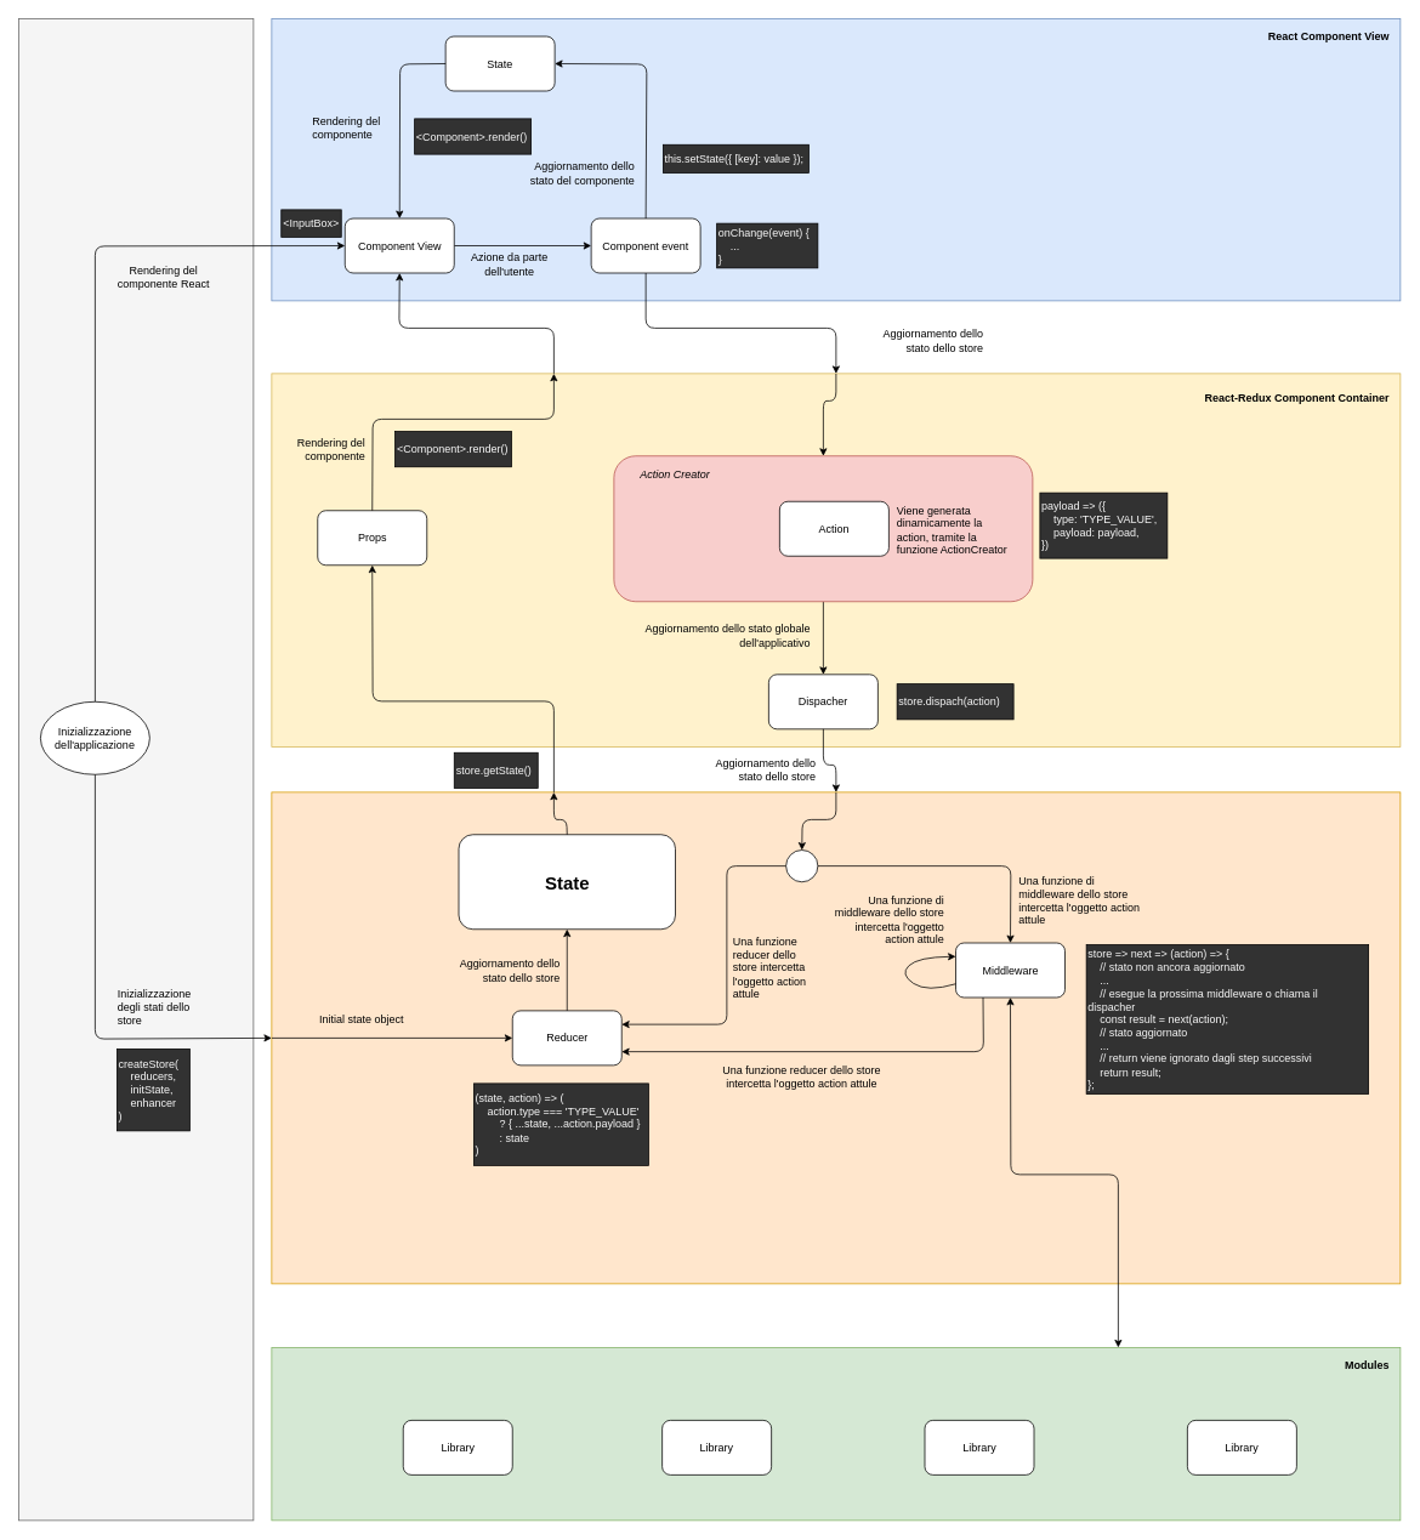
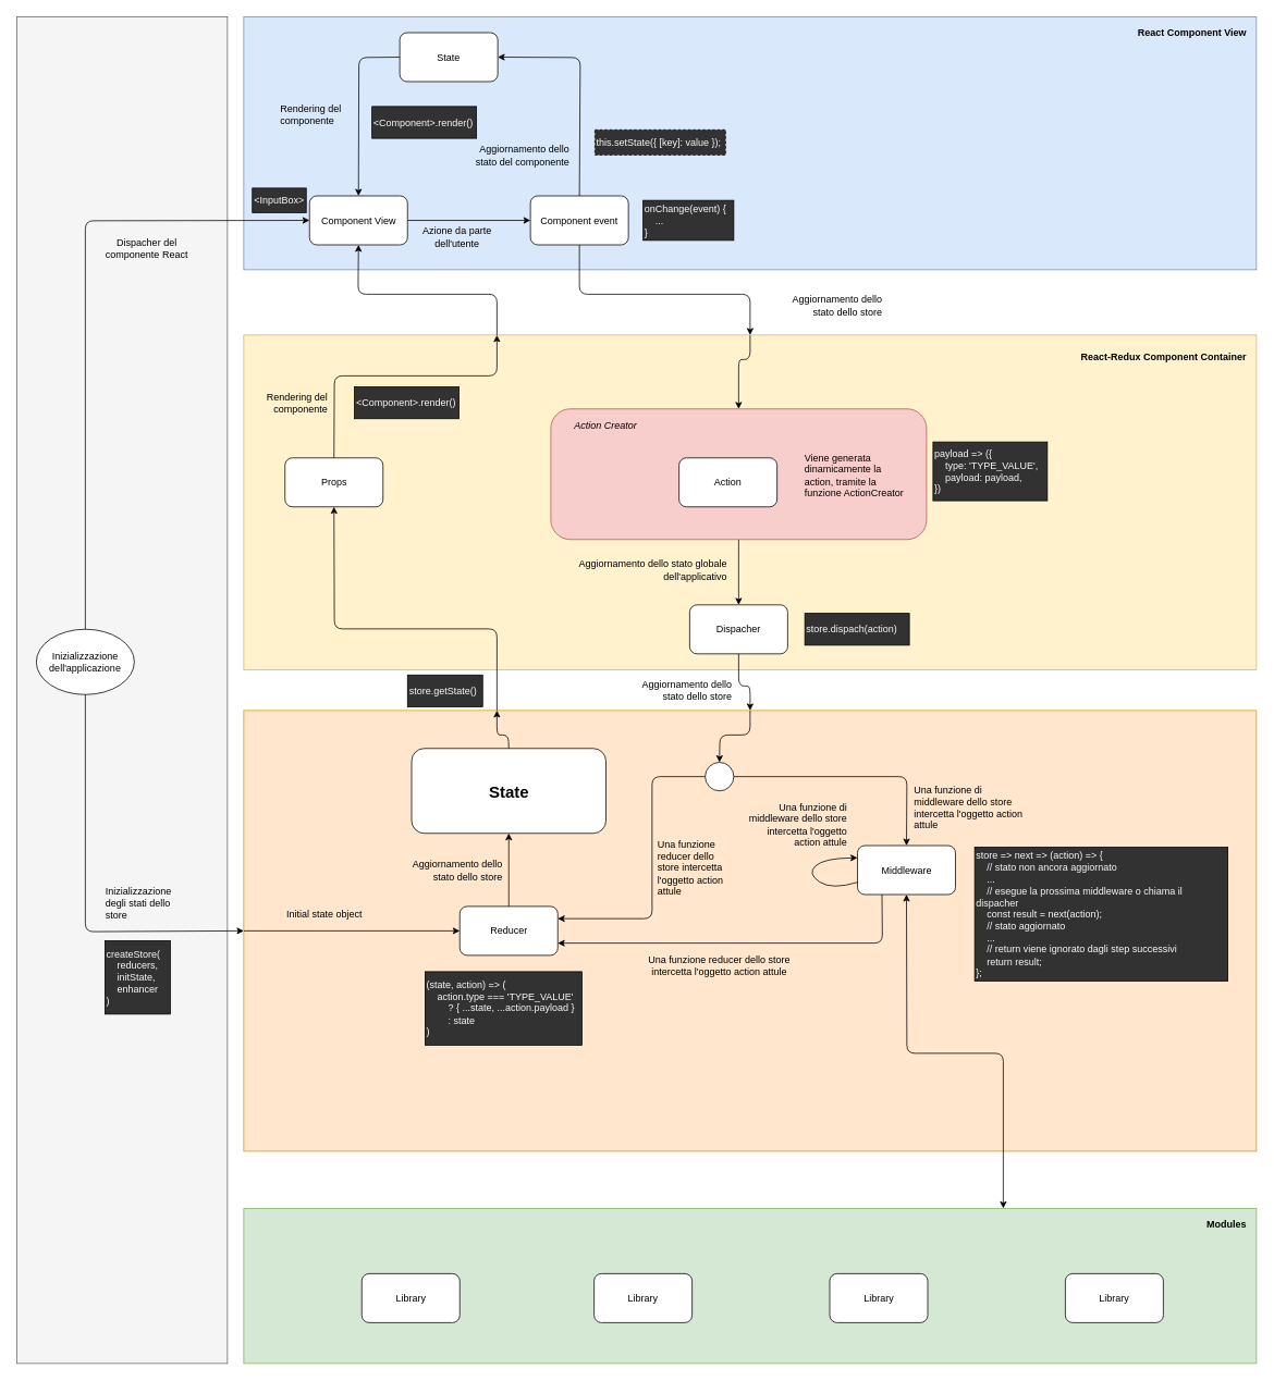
- <mxCell id="33" value="&lt;div&gt;this.setState({ [key]: value });&lt;/div&gt;" style="rounded=0;whiteSpace=wrap;html=1;fillColor=#323232;align=left;fontColor=#f9f9f9;" parent="1" vertex="1"><mxGeometry x="728" y="158.5" width="160" height="31" as="geometry" /></mxCell>
+ <mxCell id="33" value="&lt;div&gt;this.setState({ [key]: value });&lt;/div&gt;" style="rounded=0;whiteSpace=wrap;html=1;fillColor=#323232;align=left;fontColor=#f9f9f9;dashed=1;" parent="1" vertex="1"><mxGeometry x="728" y="158.5" width="160" height="31" as="geometry" /></mxCell>
- <mxCell id="19" value="&lt;div&gt;Rendering del componente React&lt;br&gt;&lt;/div&gt;" style="text;html=1;strokeColor=none;fillColor=none;align=center;verticalAlign=middle;whiteSpace=wrap;rounded=0;" parent="1" vertex="1"><mxGeometry x="116.5" y="294" width="125" height="20" as="geometry" /></mxCell>
+ <mxCell id="19" value="&lt;div&gt;Dispacher del componente React&lt;br&gt;&lt;/div&gt;" style="text;html=1;strokeColor=none;fillColor=none;align=center;verticalAlign=middle;whiteSpace=wrap;rounded=0;" parent="1" vertex="1"><mxGeometry x="116.5" y="294" width="125" height="20" as="geometry" /></mxCell>
- <mxCell id="41" value="Action" style="rounded=1;whiteSpace=wrap;html=1;" parent="1" vertex="1"><mxGeometry x="856" y="550.5" width="120" height="60" as="geometry" /></mxCell>
+ <mxCell id="41" value="Action" style="rounded=1;whiteSpace=wrap;html=1;" parent="1" vertex="1"><mxGeometry x="831" y="560.5" width="120" height="60" as="geometry" /></mxCell>
